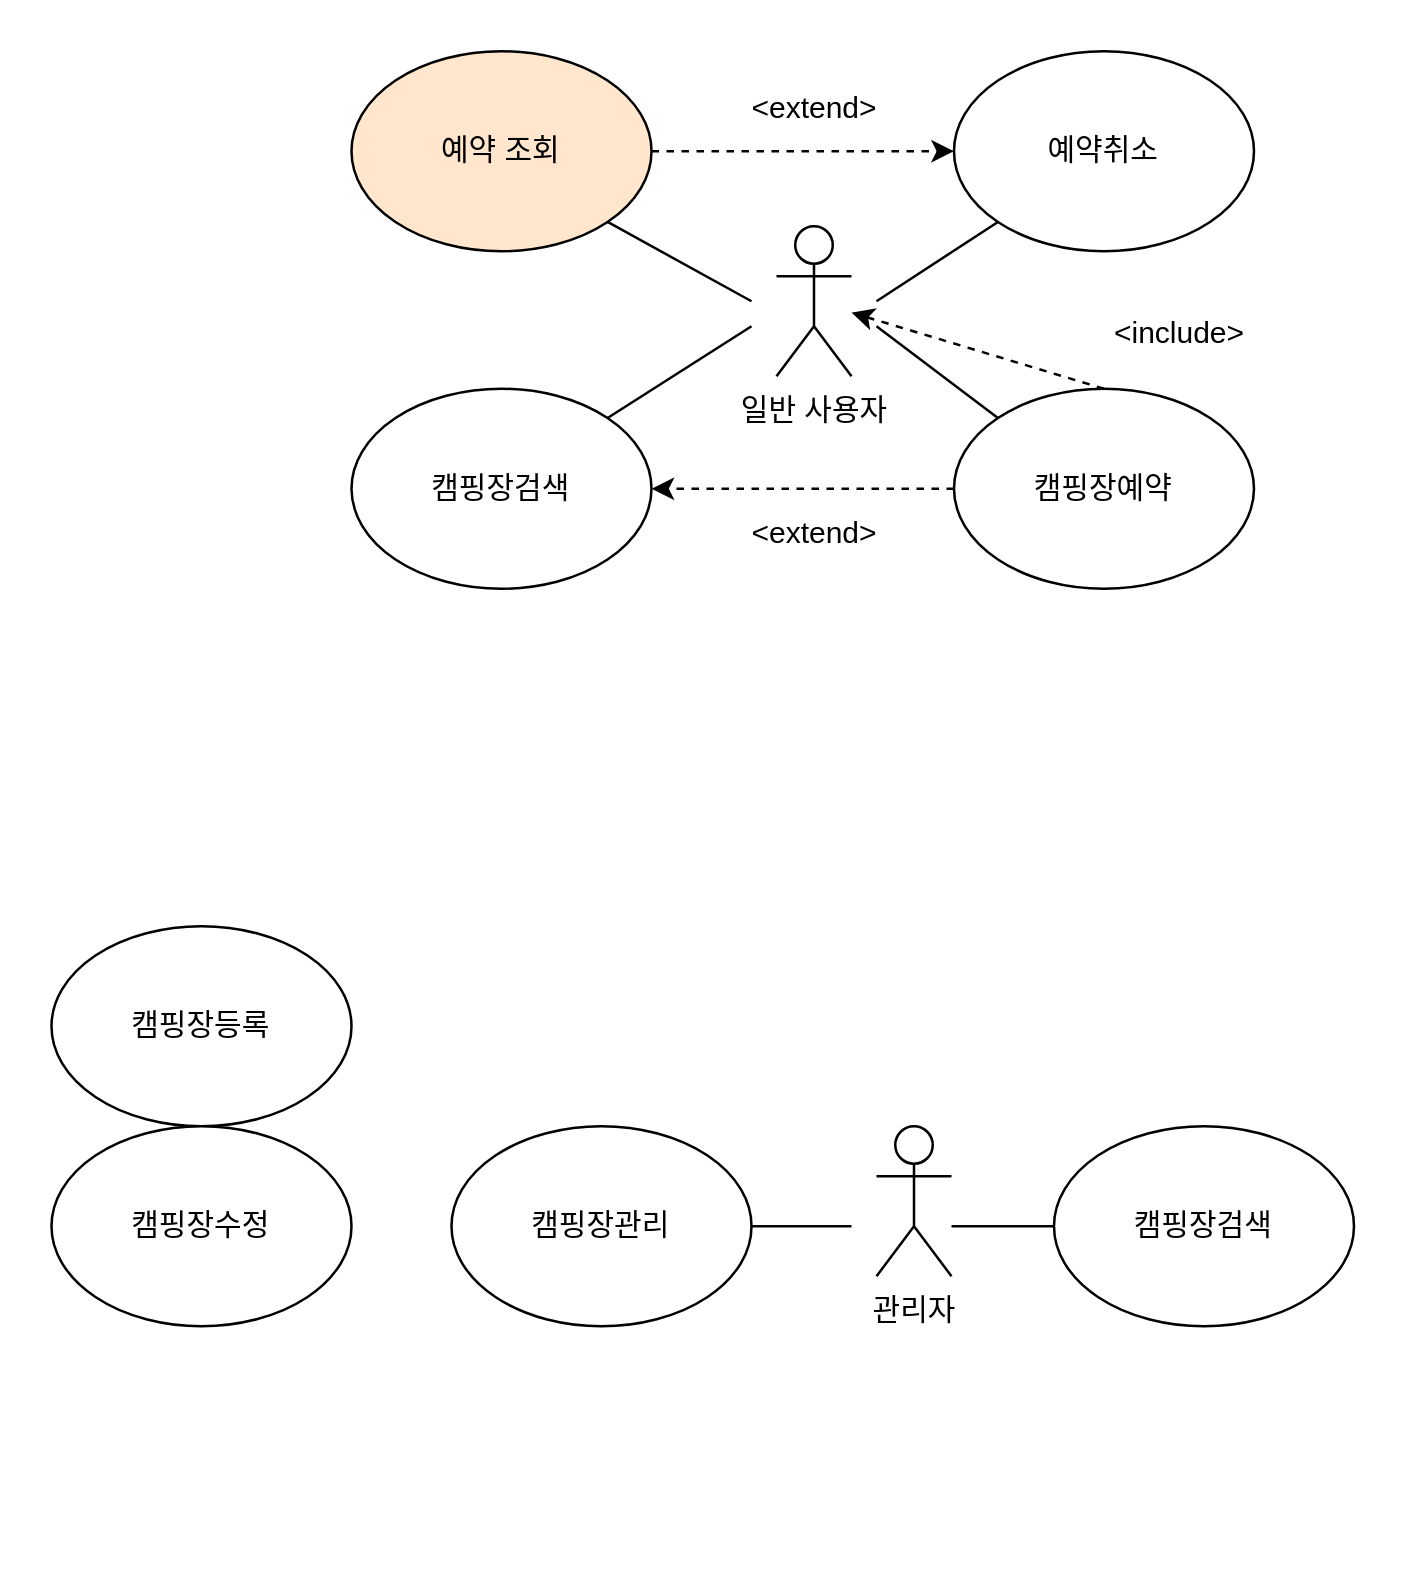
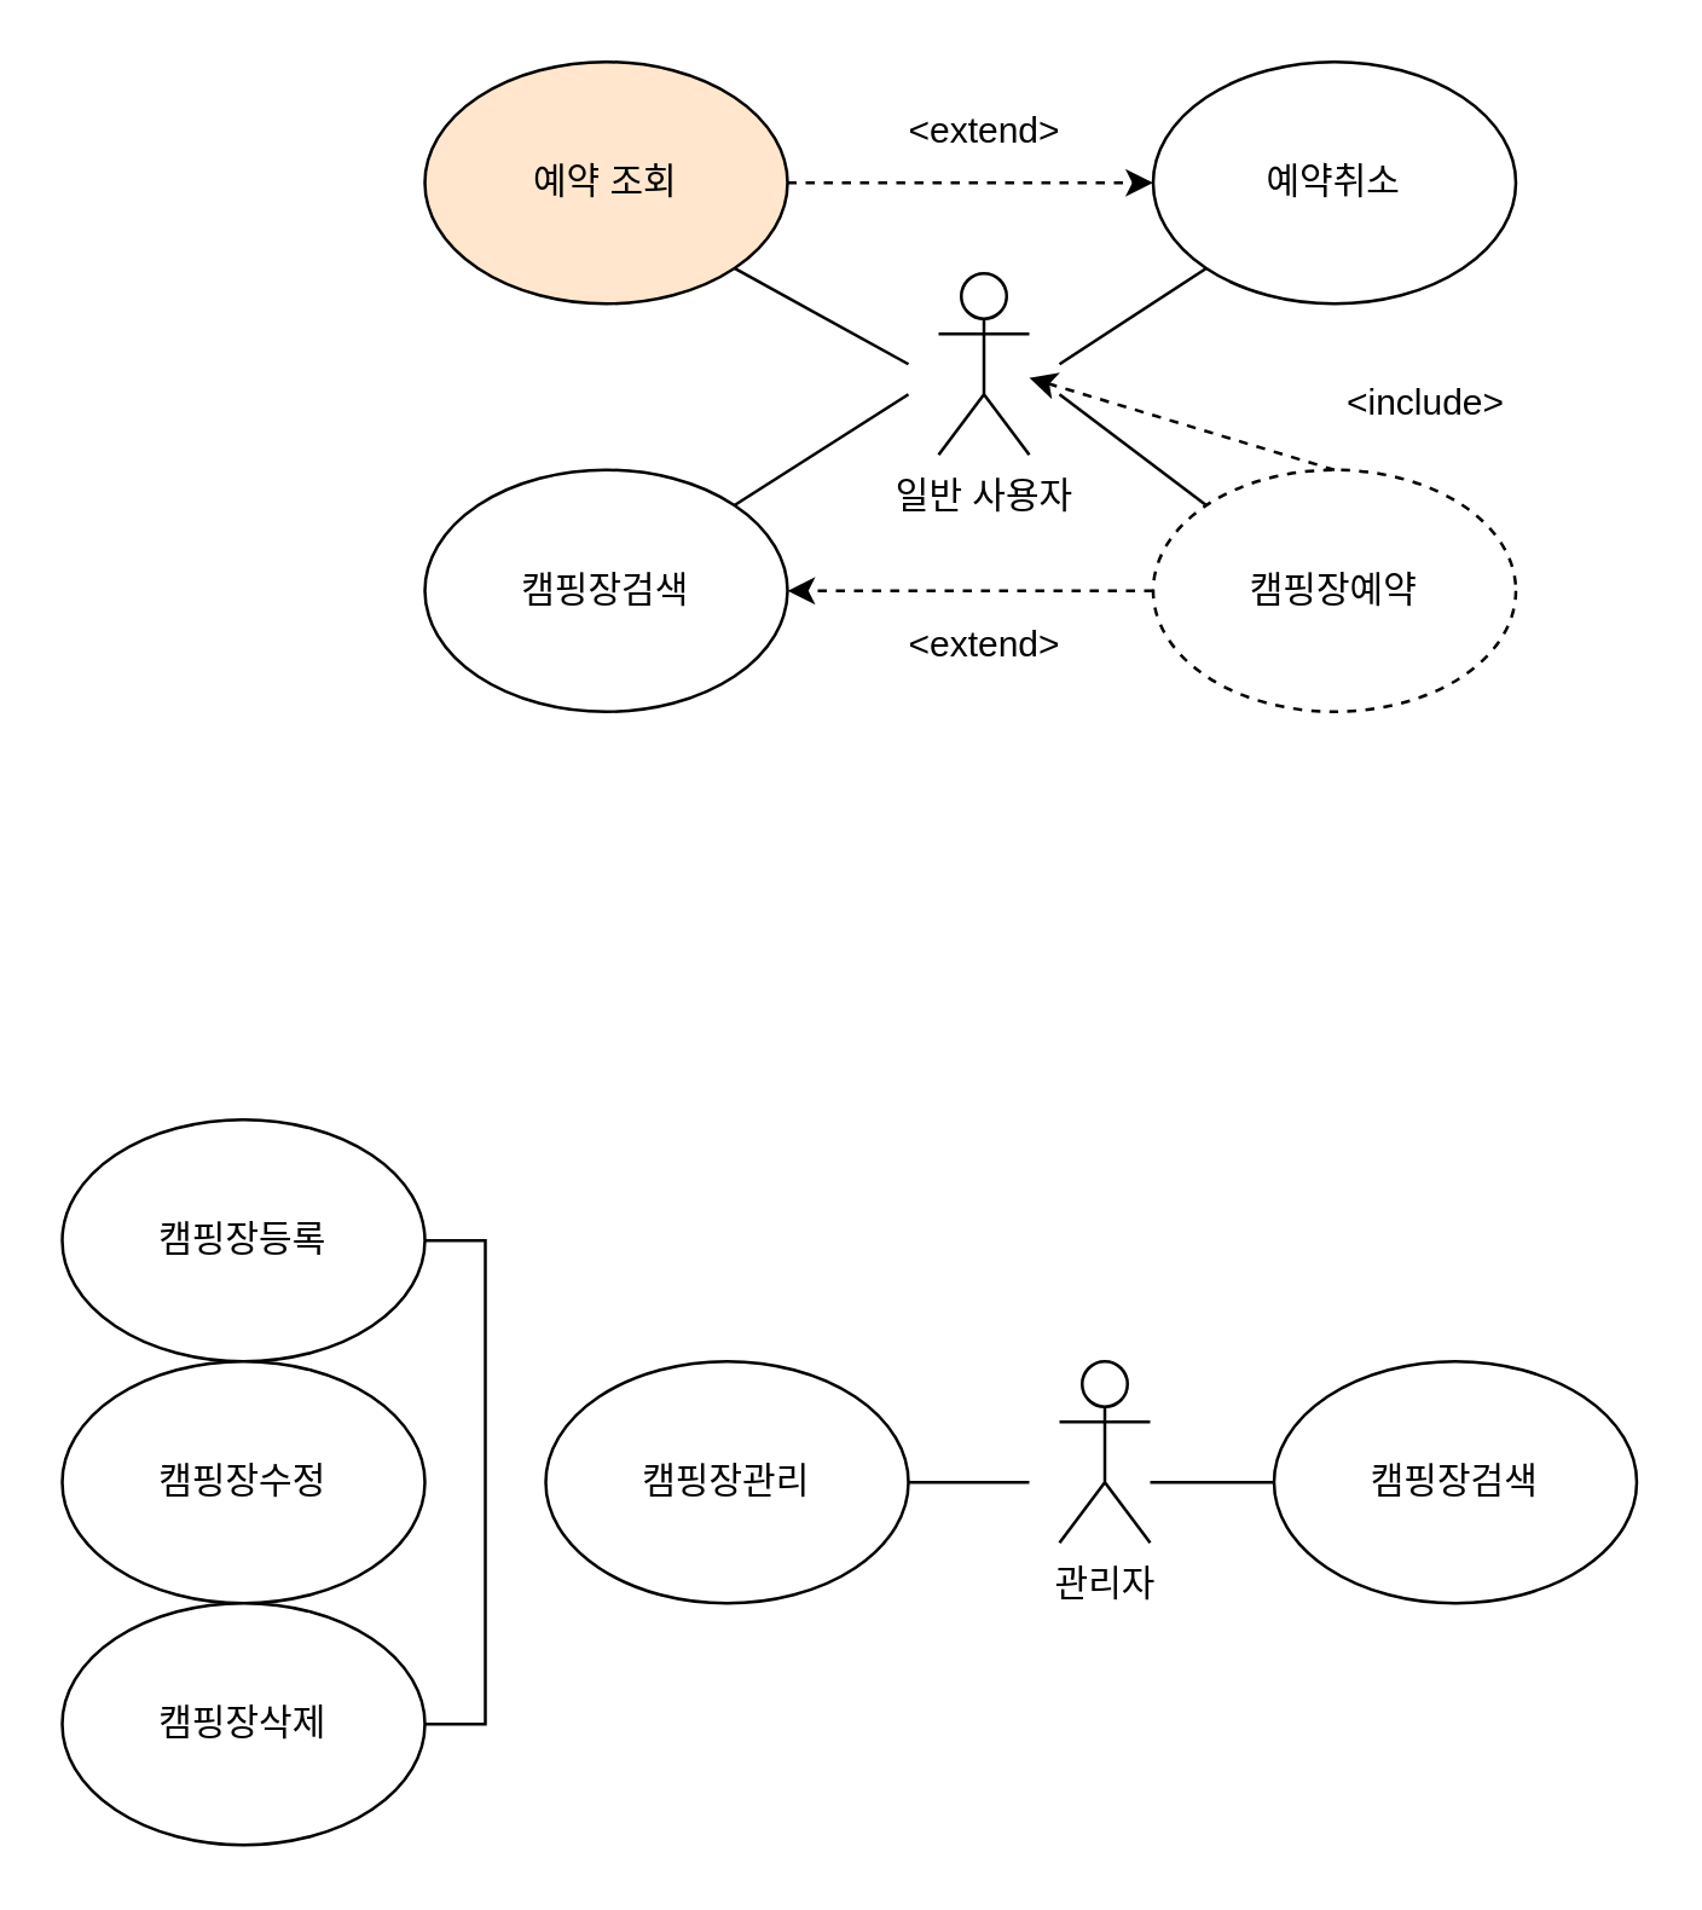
- <mxCell id="6" value="캠핑장예약" style="ellipse;whiteSpace=wrap;html=1;" vertex="1" parent="1"><mxGeometry x="381" y="155" width="120" height="80" as="geometry" /></mxCell>
+ <mxCell id="6" value="캠핑장예약" style="ellipse;whiteSpace=wrap;html=1;dashed=1;" vertex="1" parent="1"><mxGeometry x="381" y="155" width="120" height="80" as="geometry" /></mxCell>
+ <mxCell id="25" value="" style="endArrow=none;html=1;rounded=0;entryX=1;entryY=0.5;entryDx=0;entryDy=0;exitX=1;exitY=0.5;exitDx=0;exitDy=0;" edge="1" parent="1" source="18" target="16"><mxGeometry width="50" height="50" relative="1" as="geometry"><mxPoint x="160" y="570" as="sourcePoint" /><mxPoint x="350" y="450" as="targetPoint" /><Array as="points"><mxPoint x="160" y="570" /><mxPoint x="160" y="410" /></Array></mxGeometry></mxCell>
+ <mxCell id="18" value="캠핑장삭제" style="ellipse;whiteSpace=wrap;html=1;" vertex="1" parent="1"><mxGeometry x="20" y="530" width="120" height="80" as="geometry" /></mxCell>
